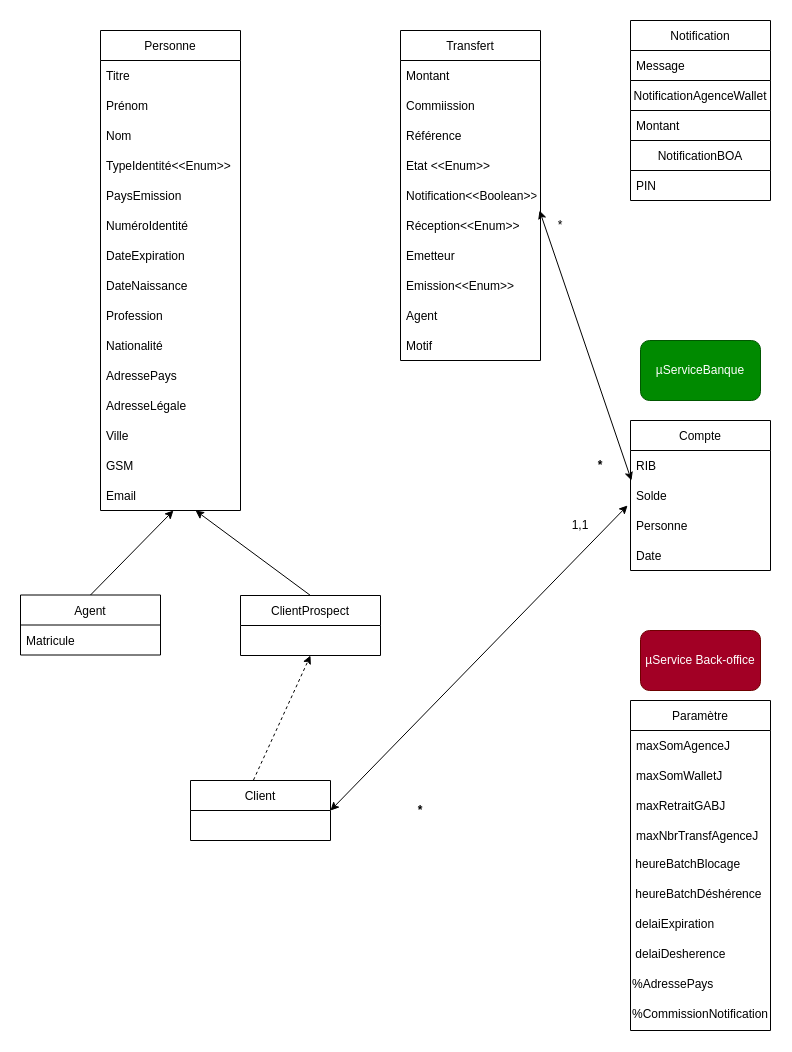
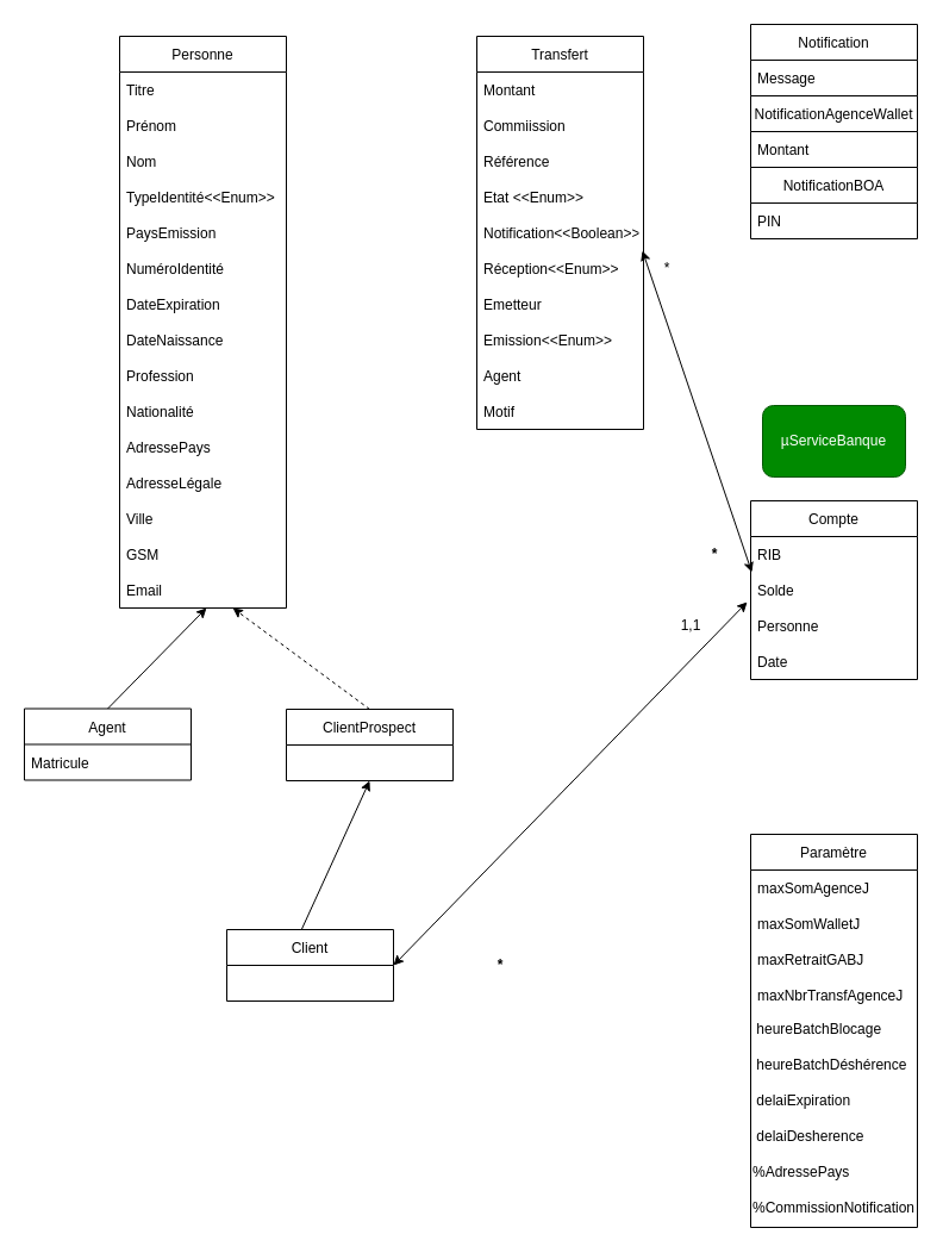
- <mxCell id="50" value="" style="endArrow=classic;html=1;rounded=0;entryX=0.679;entryY=1;entryDx=0;entryDy=0;entryPerimeter=0;exitX=0.5;exitY=0;exitDx=0;exitDy=0;" parent="1" source="36" target="28" edge="1"><mxGeometry width="50" height="50" relative="1" as="geometry"><mxPoint x="357" y="607" as="sourcePoint" /><mxPoint x="192.94" y="530" as="targetPoint" /></mxGeometry></mxCell>
+ <mxCell id="50" value="" style="endArrow=classic;html=1;rounded=0;entryX=0.679;entryY=1;entryDx=0;entryDy=0;entryPerimeter=0;exitX=0.5;exitY=0;exitDx=0;exitDy=0;dashed=1;" parent="1" source="36" target="28" edge="1"><mxGeometry width="50" height="50" relative="1" as="geometry"><mxPoint x="357" y="607" as="sourcePoint" /><mxPoint x="192.94" y="530" as="targetPoint" /></mxGeometry></mxCell>
- <mxCell id="57" value="µService Back-office" style="rounded=1;whiteSpace=wrap;html=1;fillColor=#a20025;fontColor=#ffffff;strokeColor=#6F0000;" parent="1" vertex="1"><mxGeometry x="640" y="630" width="120" height="60" as="geometry" /></mxCell>
- <mxCell id="51" value="" style="endArrow=classic;html=1;rounded=0;entryX=0.5;entryY=1;entryDx=0;entryDy=0;exitX=0.45;exitY=-0.008;exitDx=0;exitDy=0;exitPerimeter=0;dashed=1;" parent="1" source="37" target="36" edge="1"><mxGeometry width="50" height="50" relative="1" as="geometry"><mxPoint x="381.06" y="830" as="sourcePoint" /><mxPoint x="408.04" y="710" as="targetPoint" /></mxGeometry></mxCell>
+ <mxCell id="51" value="" style="endArrow=classic;html=1;rounded=0;entryX=0.5;entryY=1;entryDx=0;entryDy=0;exitX=0.45;exitY=-0.008;exitDx=0;exitDy=0;exitPerimeter=0;" parent="1" source="37" target="36" edge="1"><mxGeometry width="50" height="50" relative="1" as="geometry"><mxPoint x="381.06" y="830" as="sourcePoint" /><mxPoint x="408.04" y="710" as="targetPoint" /></mxGeometry></mxCell>
